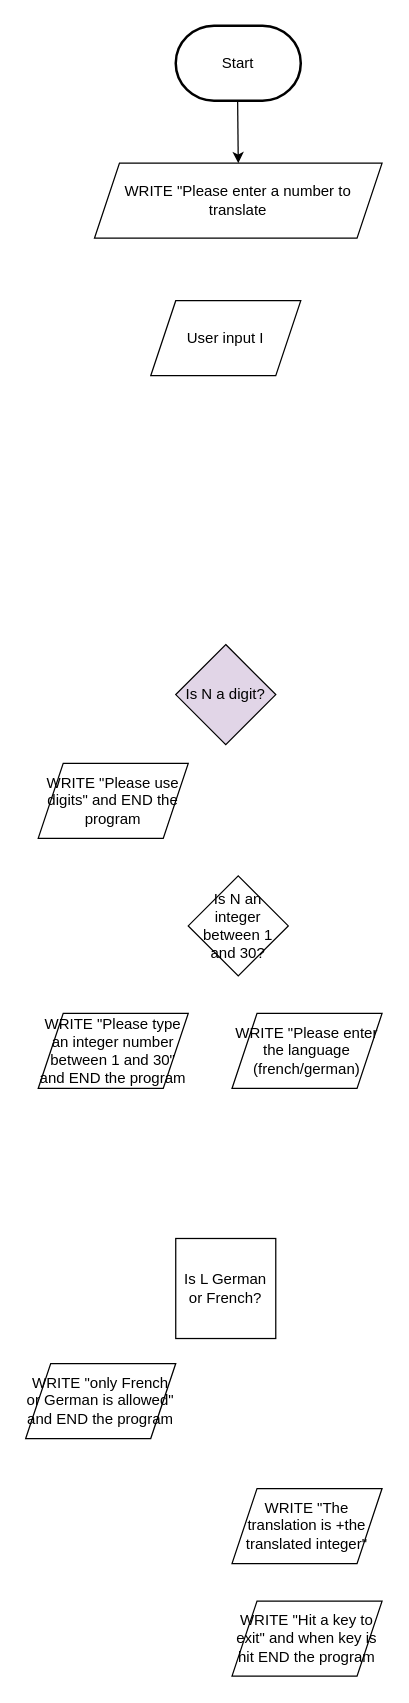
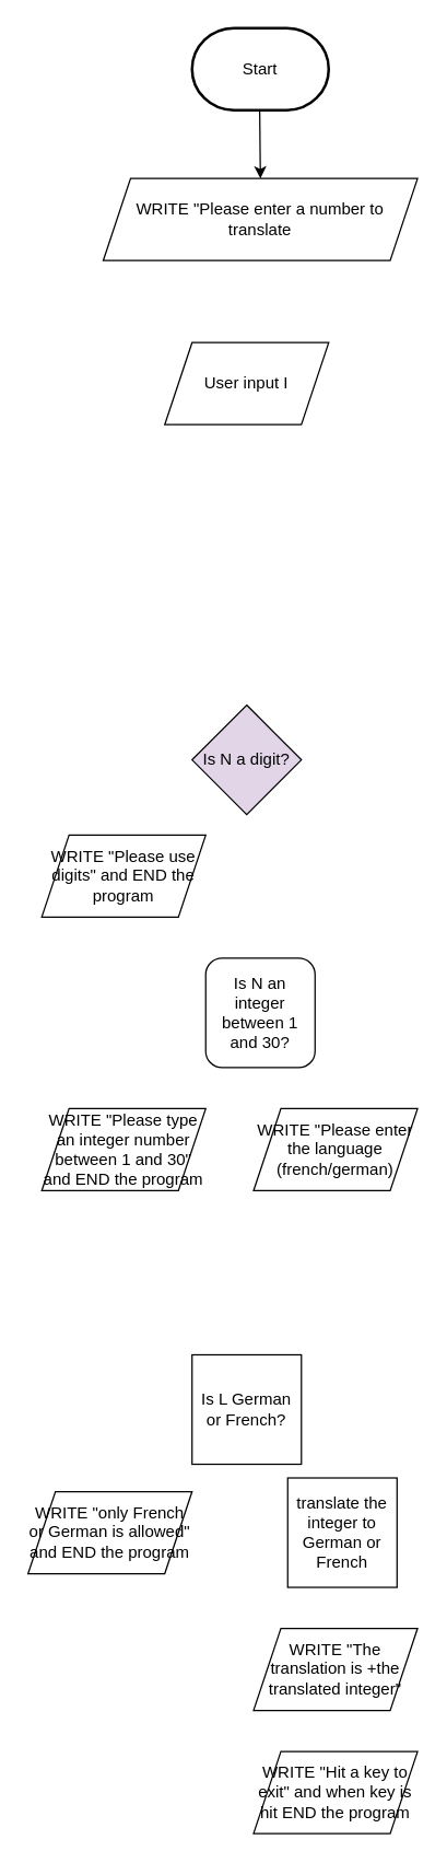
- <mxCell id="5" value="User input I" style="shape=parallelogram;perimeter=parallelogramPerimeter;whiteSpace=wrap;html=1;fixedSize=1;" vertex="1" parent="1"><mxGeometry x="120" y="240" width="120" height="60" as="geometry" /></mxCell>
+ <mxCell id="5" value="User input I" style="shape=parallelogram;perimeter=parallelogramPerimeter;whiteSpace=wrap;html=1;fixedSize=1;" vertex="1" parent="1"><mxGeometry x="120" y="250" width="120" height="60" as="geometry" /></mxCell>
- <mxCell id="8" value="Is N an integer between 1 and 30?" style="rhombus;whiteSpace=wrap;html=1;" vertex="1" parent="1"><mxGeometry x="150" y="700" width="80" height="80" as="geometry" /></mxCell>
+ <mxCell id="8" value="Is N an integer between 1 and 30?" style="whiteSpace=wrap;html=1;rounded=1;" vertex="1" parent="1"><mxGeometry x="150" y="700" width="80" height="80" as="geometry" /></mxCell>
+ <mxCell id="13" value="translate the integer to German or French" style="whiteSpace=wrap;html=1;aspect=fixed;" vertex="1" parent="1"><mxGeometry x="210" y="1080" width="80" height="80" as="geometry" /></mxCell>
